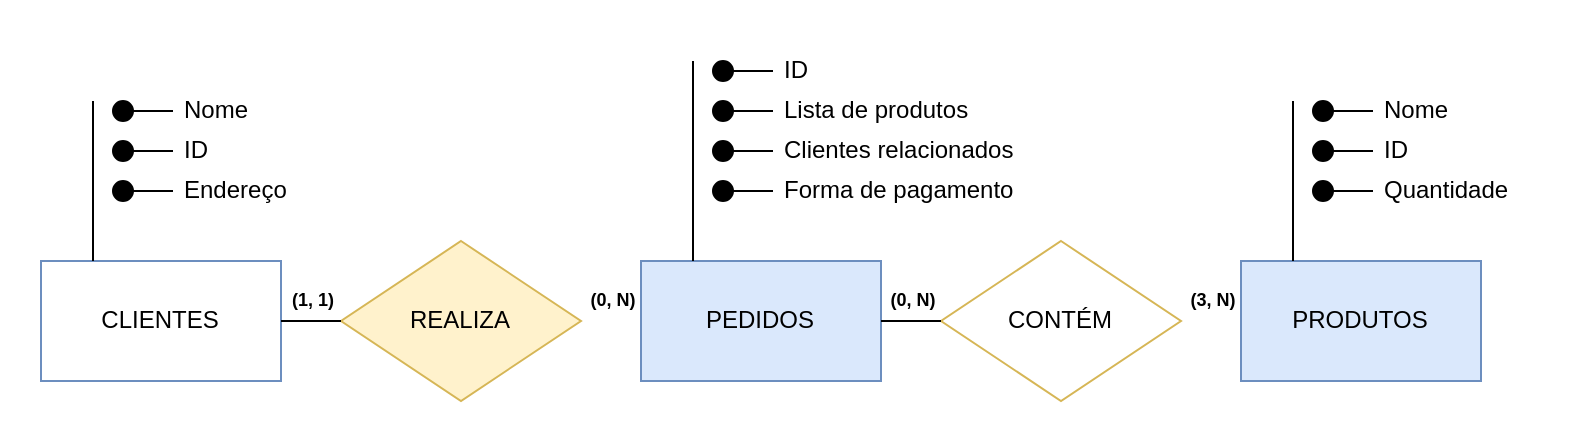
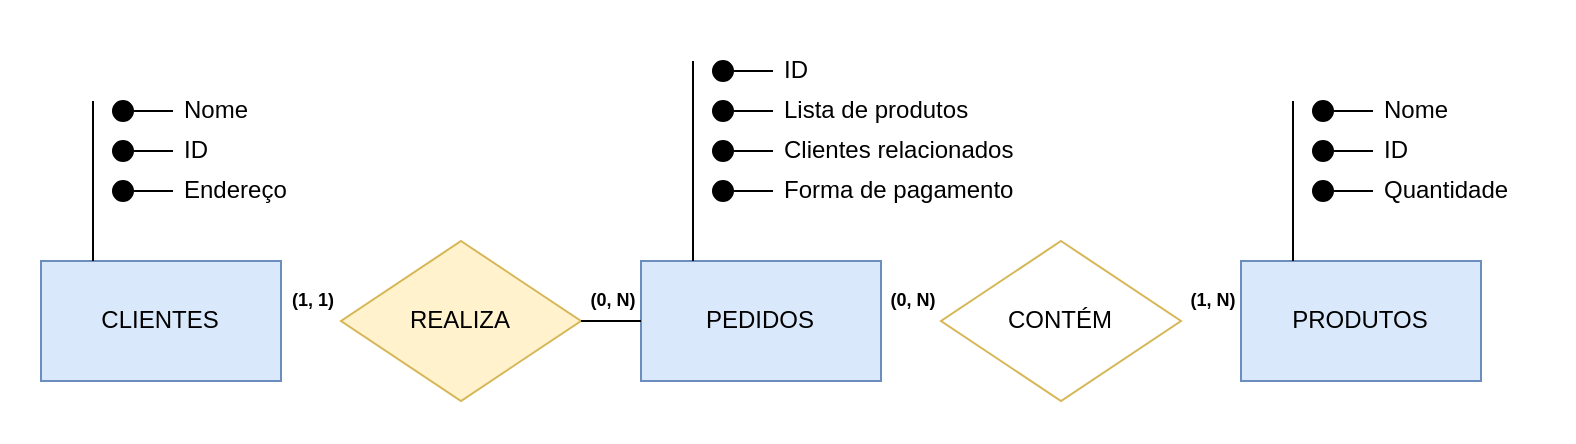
- <mxCell id="13" value="(3, N)" style="text;align=center;fontStyle=1;verticalAlign=middle;spacingLeft=3;spacingRight=3;strokeColor=none;rotatable=0;points=[[0,0.5],[1,0.5]];portConstraint=eastwest;html=1;fontSize=9;" vertex="1" parent="1"><mxGeometry x="576" y="140" width="60" height="20" as="geometry" /></mxCell>
+ <mxCell id="13" value="(1, N)" style="text;align=center;fontStyle=1;verticalAlign=middle;spacingLeft=3;spacingRight=3;strokeColor=none;rotatable=0;points=[[0,0.5],[1,0.5]];portConstraint=eastwest;html=1;fontSize=9;" vertex="1" parent="1"><mxGeometry x="576" y="140" width="60" height="20" as="geometry" /></mxCell>
- <mxCell id="2" value="CLIENTES" style="rounded=0;whiteSpace=wrap;html=1;fillColor=#ffffff;strokeColor=#6c8ebf;" vertex="1" parent="1"><mxGeometry x="20" y="130" width="120" height="60" as="geometry" /></mxCell>
+ <mxCell id="2" value="CLIENTES" style="rounded=0;whiteSpace=wrap;html=1;fillColor=#dae8fc;strokeColor=#6c8ebf;" vertex="1" parent="1"><mxGeometry x="20" y="130" width="120" height="60" as="geometry" /></mxCell>
- <mxCell id="7" value="" style="endArrow=none;html=1;rounded=0;exitX=1;exitY=0.5;exitDx=0;exitDy=0;entryX=0;entryY=0.5;entryDx=0;entryDy=0;" edge="1" parent="1" source="2" target="6"><mxGeometry width="50" height="50" relative="1" as="geometry"><mxPoint x="370" y="320" as="sourcePoint" /><mxPoint x="420" y="270" as="targetPoint" /></mxGeometry></mxCell>
+ <mxCell id="8" value="" style="endArrow=none;html=1;rounded=0;exitX=1;exitY=0.5;exitDx=0;exitDy=0;entryX=0;entryY=0.5;entryDx=0;entryDy=0;" edge="1" parent="1" source="6" target="5"><mxGeometry width="50" height="50" relative="1" as="geometry"><mxPoint x="370" y="320" as="sourcePoint" /><mxPoint x="420" y="270" as="targetPoint" /></mxGeometry></mxCell>
- <mxCell id="9" value="" style="endArrow=none;html=1;rounded=0;exitX=1;exitY=0.5;exitDx=0;exitDy=0;entryX=0;entryY=0.5;entryDx=0;entryDy=0;" edge="1" parent="1" source="5" target="4"><mxGeometry width="50" height="50" relative="1" as="geometry"><mxPoint x="370" y="320" as="sourcePoint" /><mxPoint x="420" y="270" as="targetPoint" /></mxGeometry></mxCell>
